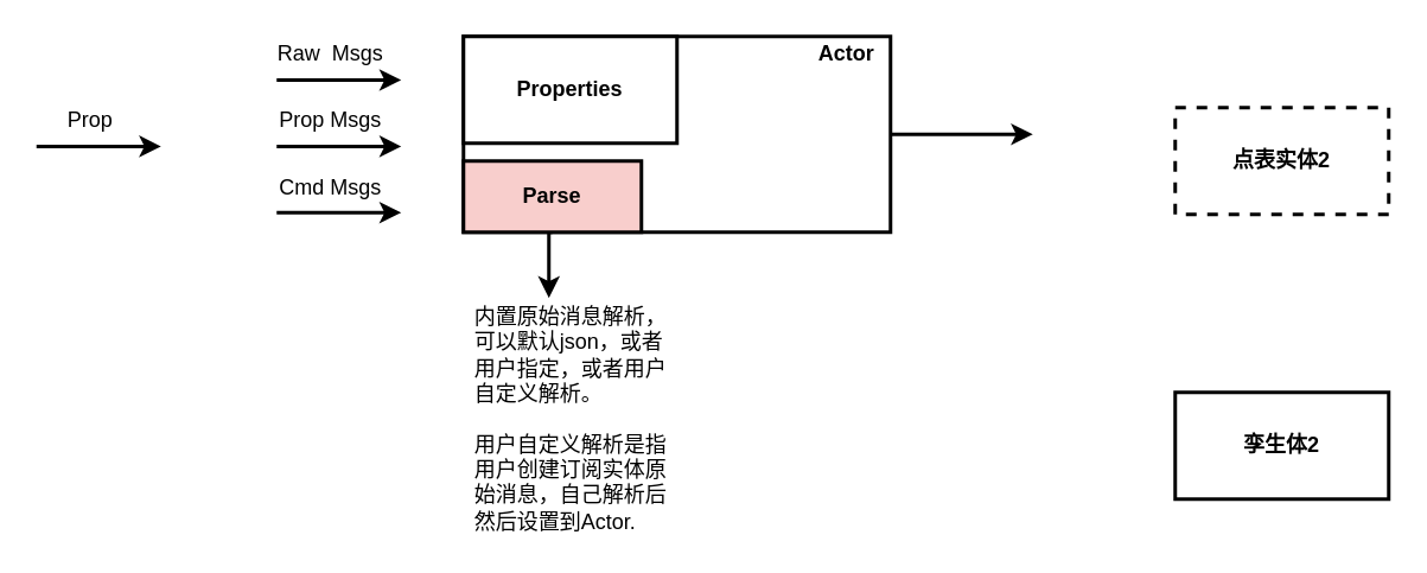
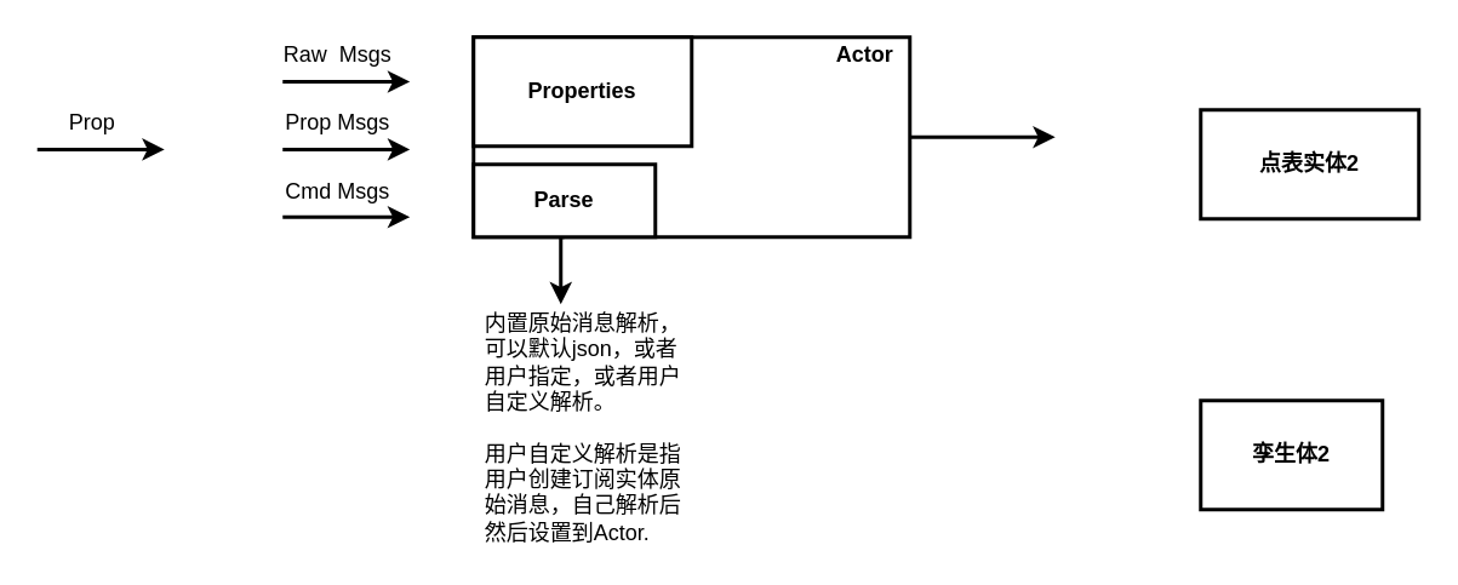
- <mxCell id="22" value="&lt;b&gt;&lt;font color=&quot;#000000&quot;&gt;点表&lt;/font&gt;&lt;/b&gt;&lt;b&gt;&lt;font color=&quot;#000000&quot;&gt;实体2&lt;/font&gt;&lt;/b&gt;" style="rounded=0;whiteSpace=wrap;html=1;strokeColor=#000000;strokeWidth=2;fillColor=#FFFFFF;dashed=1;" vertex="1" parent="1"><mxGeometry x="660" y="60" width="120" height="60" as="geometry" /></mxCell>
+ <mxCell id="22" value="&lt;b&gt;&lt;font color=&quot;#000000&quot;&gt;点表&lt;/font&gt;&lt;/b&gt;&lt;b&gt;&lt;font color=&quot;#000000&quot;&gt;实体2&lt;/font&gt;&lt;/b&gt;" style="rounded=0;whiteSpace=wrap;html=1;strokeColor=#000000;strokeWidth=2;fillColor=#FFFFFF;" vertex="1" parent="1"><mxGeometry x="660" y="60" width="120" height="60" as="geometry" /></mxCell>
- <mxCell id="18" value="&lt;b&gt;&lt;font color=&quot;#000000&quot;&gt;Parse&lt;/font&gt;&lt;/b&gt;" style="rounded=0;whiteSpace=wrap;html=1;strokeColor=#000000;strokeWidth=2;fillColor=#f8cecc;" vertex="1" parent="1"><mxGeometry x="260" y="90" width="100" height="40" as="geometry" /></mxCell>
+ <mxCell id="18" value="&lt;b&gt;&lt;font color=&quot;#000000&quot;&gt;Parse&lt;/font&gt;&lt;/b&gt;" style="rounded=0;whiteSpace=wrap;html=1;strokeColor=#000000;strokeWidth=2;fillColor=#FFFFFF;" vertex="1" parent="1"><mxGeometry x="260" y="90" width="100" height="40" as="geometry" /></mxCell>
- <mxCell id="21" value="&lt;b style=&quot;color: rgb(0 , 0 , 0)&quot;&gt;孪生体2&lt;/b&gt;" style="rounded=0;whiteSpace=wrap;html=1;strokeColor=#000000;strokeWidth=2;fillColor=#FFFFFF;" vertex="1" parent="1"><mxGeometry x="660" y="220" width="120" height="60" as="geometry" /></mxCell>
+ <mxCell id="21" value="&lt;b style=&quot;color: rgb(0 , 0 , 0)&quot;&gt;孪生体2&lt;/b&gt;" style="rounded=0;whiteSpace=wrap;html=1;strokeColor=#000000;strokeWidth=2;fillColor=#FFFFFF;" vertex="1" parent="1"><mxGeometry x="660" y="220" width="100" height="60" as="geometry" /></mxCell>
